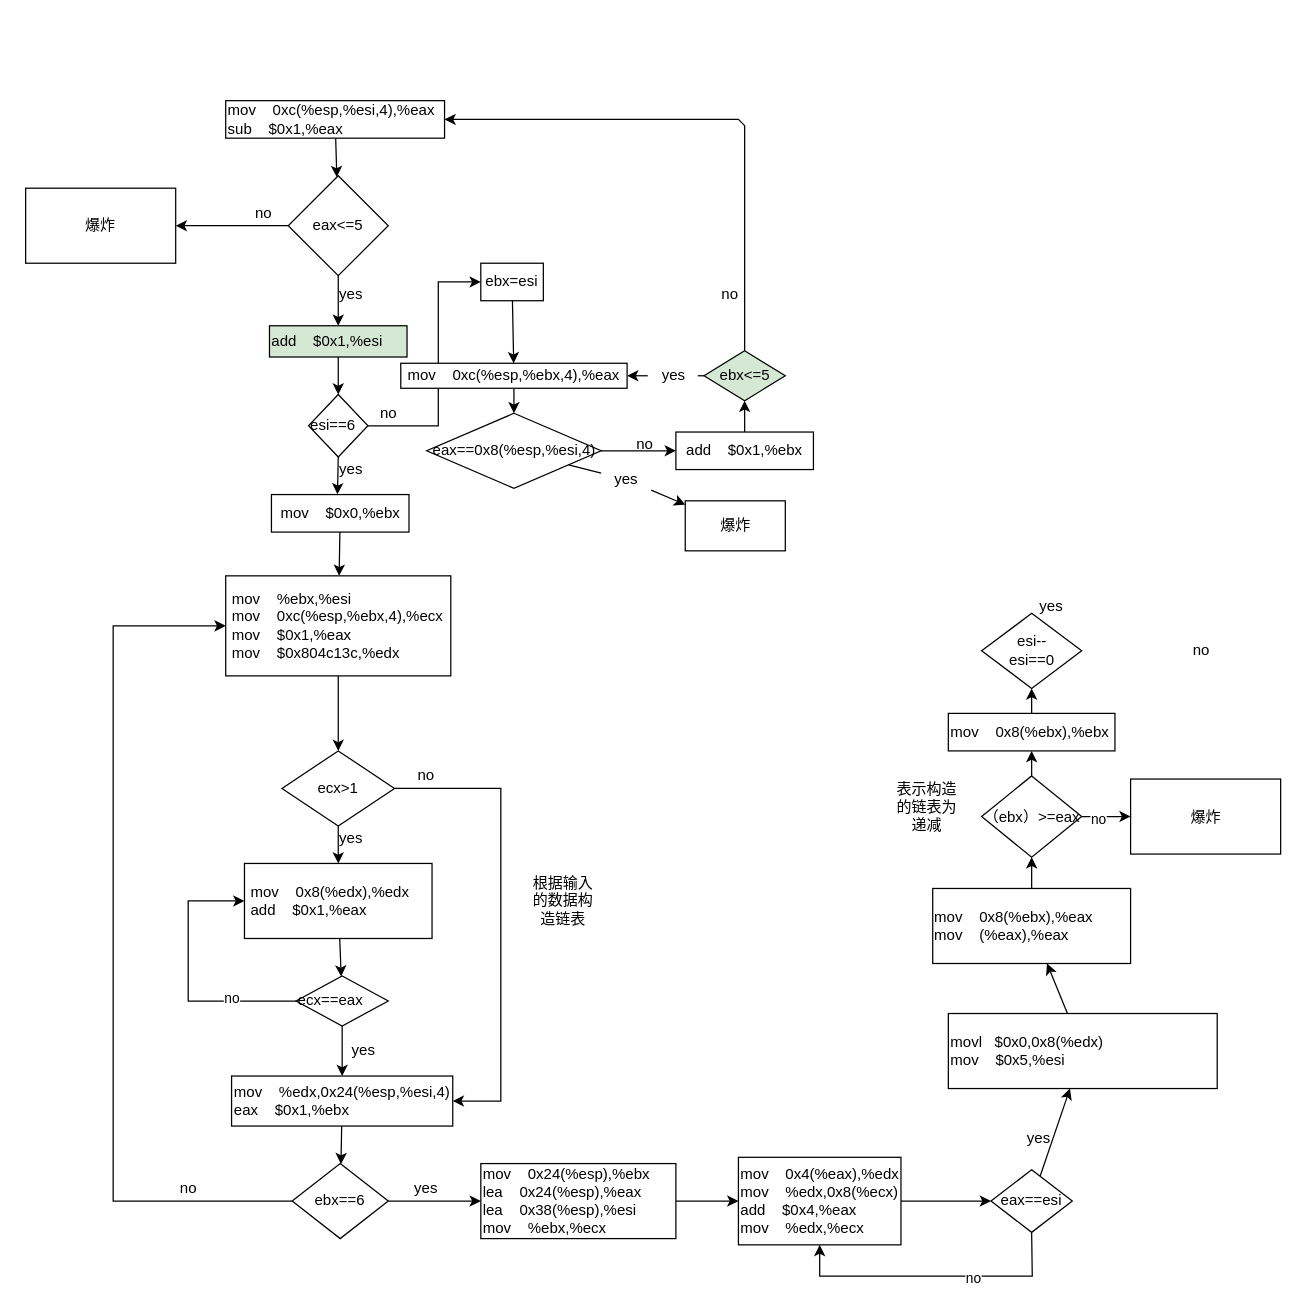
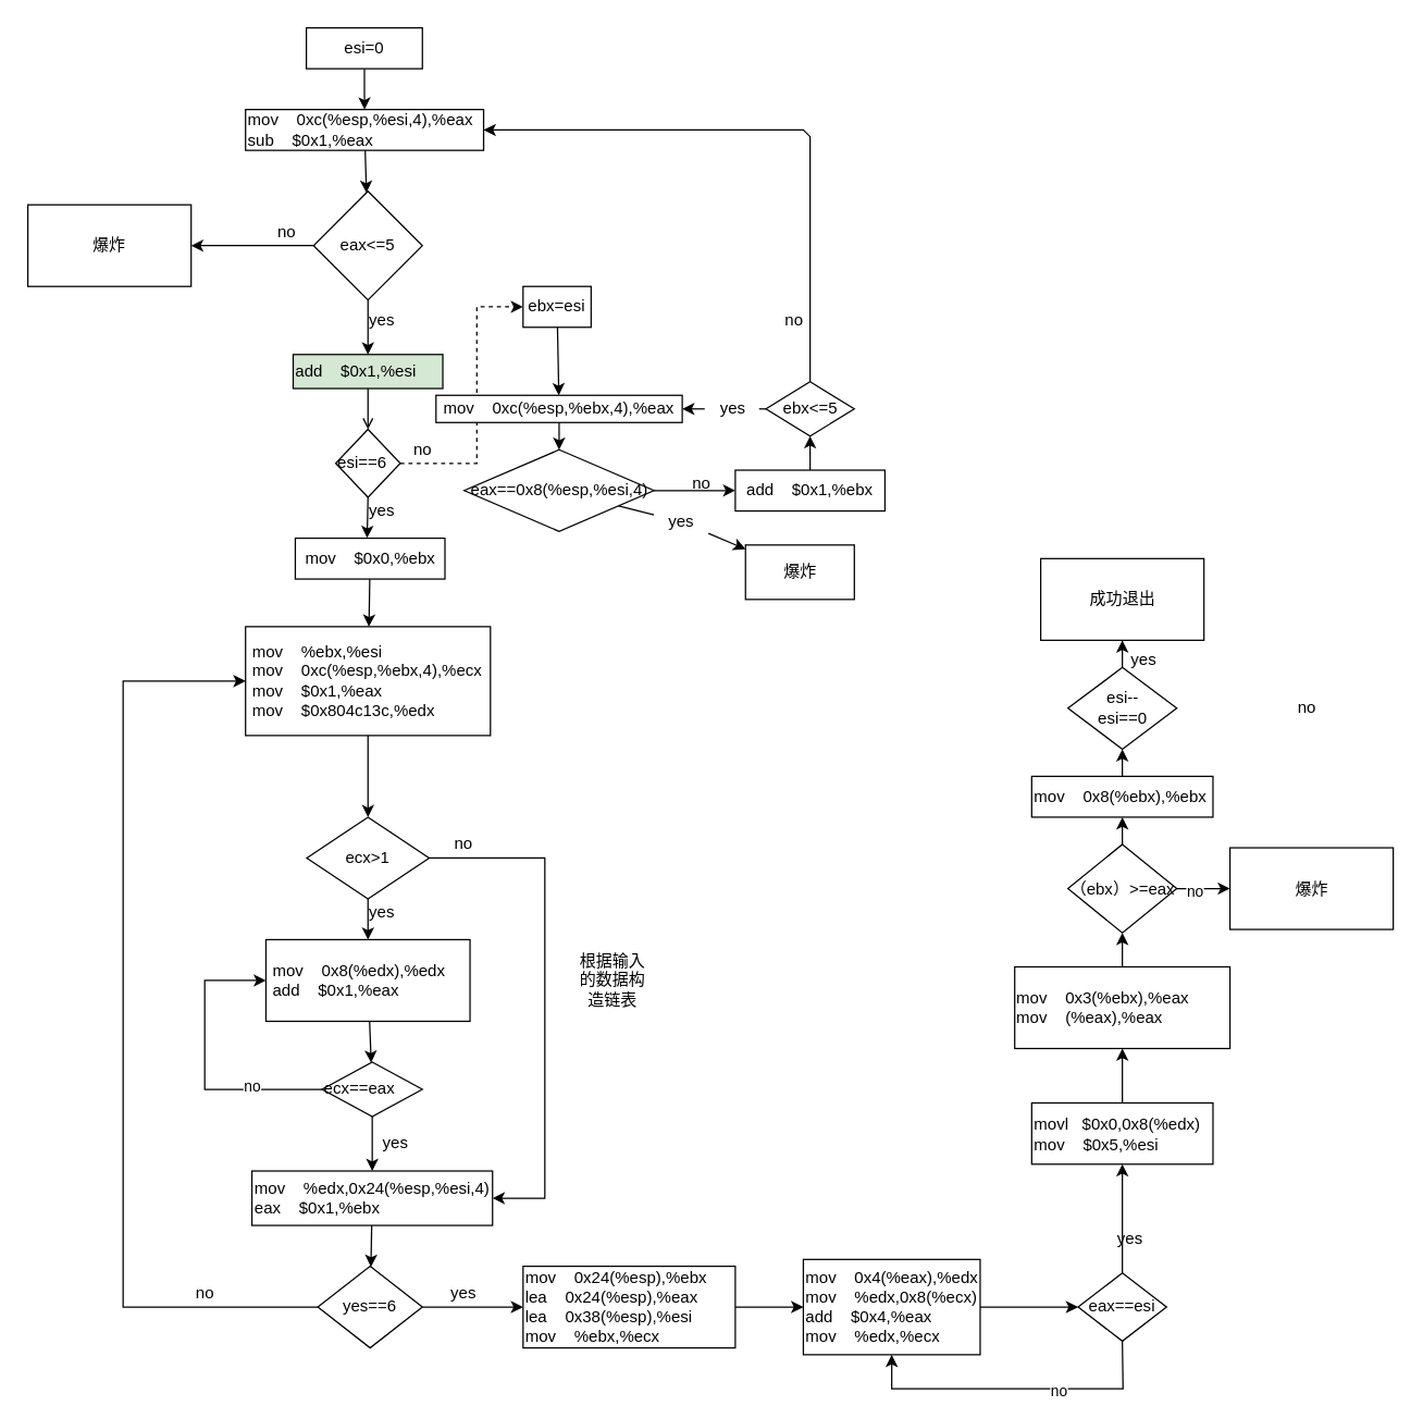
+ <mxCell id="81" value="esi=0" style="rounded=0;whiteSpace=wrap;html=1;" parent="1" vertex="1"><mxGeometry x="224.69" width="85.31" height="30" as="geometry" y="20" /></mxCell>
+ <mxCell id="80" value="" style="edgeStyle=none;html=1;rounded=0;" parent="1" source="81" target="3" edge="1"><mxGeometry relative="1" as="geometry" /></mxCell>
- <mxCell id="11" value="" style="edgeStyle=none;html=1;rounded=0;" parent="1" source="13" target="18" edge="1"><mxGeometry relative="1" as="geometry"><Array as="points"><mxPoint x="350" y="340" /><mxPoint x="350" y="225" /></Array></mxGeometry></mxCell>
+ <mxCell id="11" value="" style="edgeStyle=none;html=1;rounded=0;dashed=1;" parent="1" source="13" target="18" edge="1"><mxGeometry relative="1" as="geometry"><Array as="points"><mxPoint x="350" y="340" /><mxPoint x="350" y="225" /></Array></mxGeometry></mxCell>
- <mxCell id="77" value="ebx&amp;lt;=5" style="rhombus;whiteSpace=wrap;html=1;rounded=0;fillColor=#d5e8d4;" parent="1" vertex="1"><mxGeometry x="562.5" y="280" width="65" height="40" as="geometry" /></mxCell>
+ <mxCell id="77" value="ebx&amp;lt;=5" style="rhombus;whiteSpace=wrap;html=1;rounded=0;" parent="1" vertex="1"><mxGeometry x="562.5" y="280" width="65" height="40" as="geometry" /></mxCell>
- <mxCell id="9" value="" style="edgeStyle=none;html=1;rounded=0;" parent="1" source="10" target="13" edge="1"><mxGeometry relative="1" as="geometry" /></mxCell>
+ <mxCell id="9" value="" style="edgeStyle=none;html=1;rounded=0;endArrow=open;" parent="1" source="10" target="13" edge="1"><mxGeometry relative="1" as="geometry" /></mxCell>
+ <mxCell id="63" value="成功退出" style="rounded=0;whiteSpace=wrap;html=1;" parent="1" vertex="1"><mxGeometry x="764.51" y="410" width="120" height="60" as="geometry" /></mxCell>
+ <mxCell id="60" value="" style="edgeStyle=none;html=1;rounded=0;" parent="1" source="61" target="63" edge="1"><mxGeometry relative="1" as="geometry" /></mxCell>
- <mxCell id="84" value="表示构造的链表为递减" style="text;html=1;strokeColor=none;fillColor=none;align=center;verticalAlign=middle;whiteSpace=wrap;rounded=0;" parent="1" vertex="1"><mxGeometry x="711" y="630" width="60" height="30" as="geometry" /></mxCell>
- <mxCell id="52" value="&lt;div&gt;mov&amp;nbsp; &amp;nbsp; 0x8(%ebx),%eax&lt;/div&gt;&lt;div&gt;mov&amp;nbsp; &amp;nbsp; (%eax),%eax&lt;/div&gt;" style="whiteSpace=wrap;html=1;align=left;rounded=0;" parent="1" vertex="1"><mxGeometry x="745.39" y="710" width="158.24" height="60" as="geometry" /></mxCell>
+ <mxCell id="52" value="&lt;div&gt;mov&amp;nbsp; &amp;nbsp; 0x3(%ebx),%eax&lt;/div&gt;&lt;div&gt;mov&amp;nbsp; &amp;nbsp; (%eax),%eax&lt;/div&gt;" style="whiteSpace=wrap;html=1;align=left;rounded=0;" parent="1" vertex="1"><mxGeometry x="745.39" y="710" width="158.24" height="60" as="geometry" /></mxCell>
- <mxCell id="50" value="&lt;div&gt;movl&amp;nbsp; &amp;nbsp;$0x0,0x8(%edx)&lt;/div&gt;&lt;div&gt;mov&amp;nbsp; &amp;nbsp; $0x5,%esi&lt;/div&gt;" style="whiteSpace=wrap;html=1;rounded=0;align=left;" parent="1" vertex="1"><mxGeometry x="757.89" y="810" width="215" height="60" as="geometry" /></mxCell>
+ <mxCell id="50" value="&lt;div&gt;movl&amp;nbsp; &amp;nbsp;$0x0,0x8(%edx)&lt;/div&gt;&lt;div&gt;mov&amp;nbsp; &amp;nbsp; $0x5,%esi&lt;/div&gt;" style="whiteSpace=wrap;html=1;rounded=0;align=left;" parent="1" vertex="1"><mxGeometry x="757.89" y="810" width="133.24" height="45" as="geometry" /></mxCell>
- <mxCell id="36" value="ebx==6" style="rhombus;whiteSpace=wrap;html=1;align=center;rounded=0;" parent="1" vertex="1"><mxGeometry x="233.13" y="930" width="76.87" height="60" as="geometry" /></mxCell>
+ <mxCell id="36" value="yes==6" style="rhombus;whiteSpace=wrap;html=1;align=center;rounded=0;" parent="1" vertex="1"><mxGeometry x="233.13" y="930" width="76.87" height="60" as="geometry" /></mxCell>
